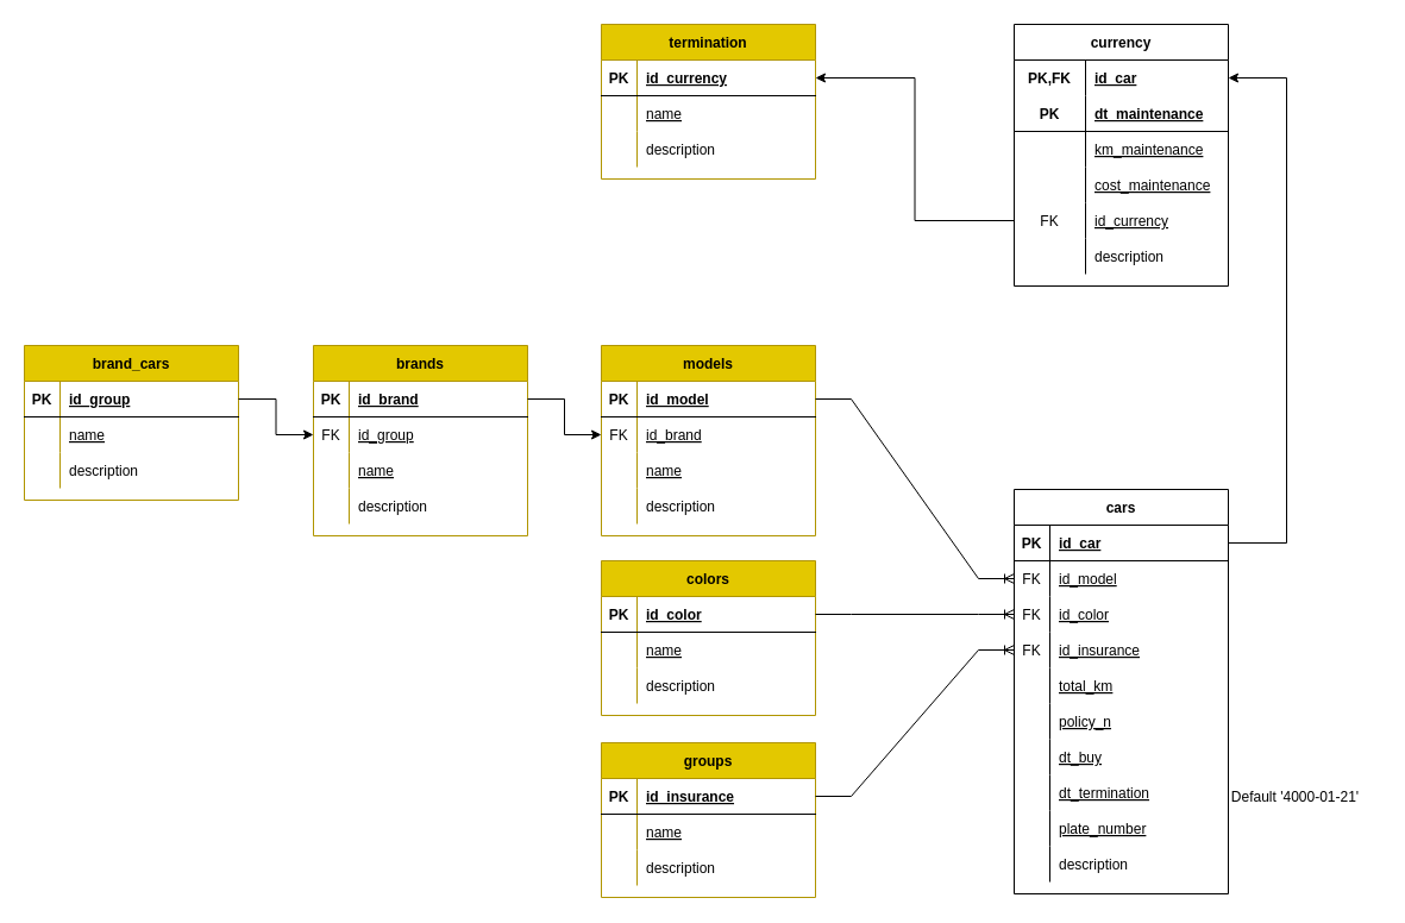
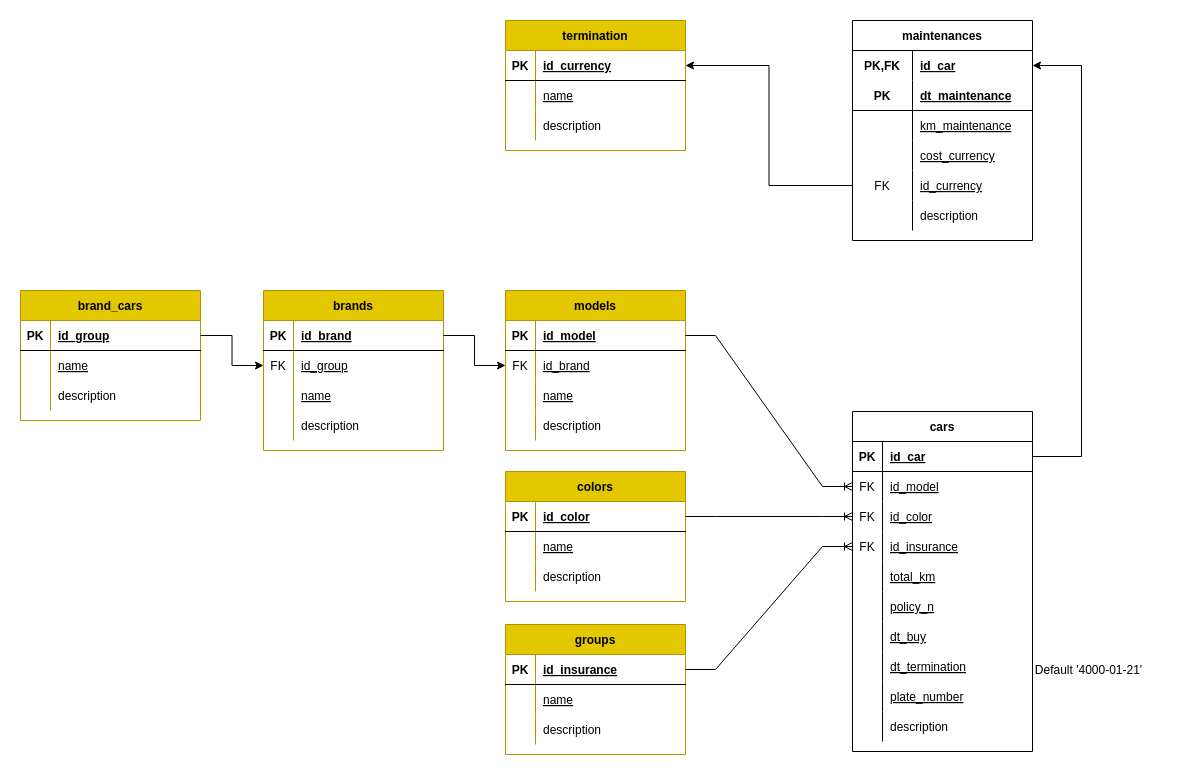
- <mxCell id="92" value="currency" style="shape=table;startSize=30;container=1;collapsible=1;childLayout=tableLayout;fixedRows=1;rowLines=0;fontStyle=1;align=center;resizeLast=1;" parent="1" vertex="1"><mxGeometry x="852" y="20" width="180" height="220" as="geometry" /></mxCell>
+ <mxCell id="92" value="maintenances" style="shape=table;startSize=30;container=1;collapsible=1;childLayout=tableLayout;fixedRows=1;rowLines=0;fontStyle=1;align=center;resizeLast=1;" parent="1" vertex="1"><mxGeometry x="852" y="20" width="180" height="220" as="geometry" /></mxCell>
- <mxCell id="104" value="cost_maintenance" style="shape=partialRectangle;connectable=0;fillColor=none;top=0;left=0;bottom=0;right=0;align=left;spacingLeft=6;overflow=hidden;fontStyle=4" parent="102" vertex="1"><mxGeometry x="60" width="120" height="30" as="geometry"><mxRectangle width="120" height="30" as="alternateBounds" /></mxGeometry></mxCell>
+ <mxCell id="104" value="cost_currency" style="shape=partialRectangle;connectable=0;fillColor=none;top=0;left=0;bottom=0;right=0;align=left;spacingLeft=6;overflow=hidden;fontStyle=4" parent="102" vertex="1"><mxGeometry x="60" width="120" height="30" as="geometry"><mxRectangle width="120" height="30" as="alternateBounds" /></mxGeometry></mxCell>
